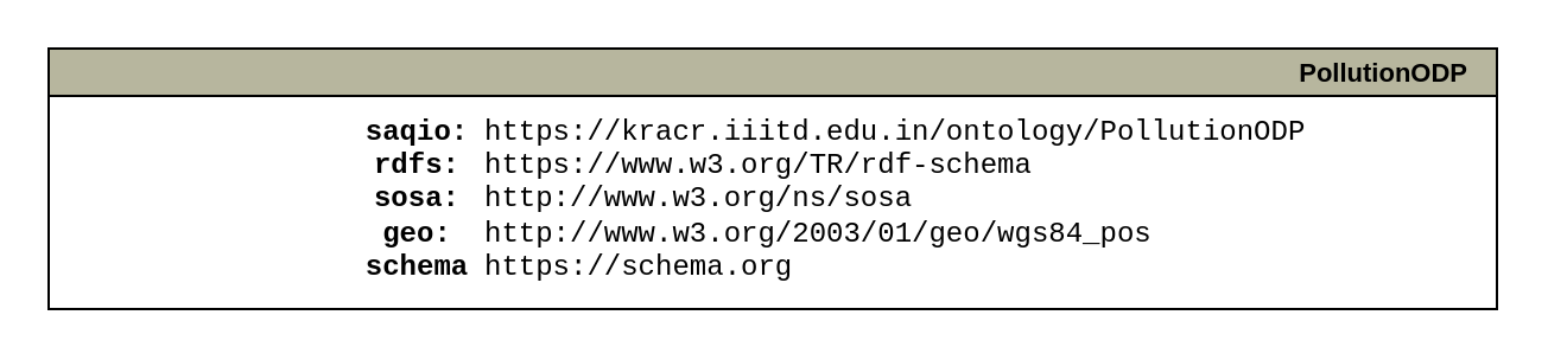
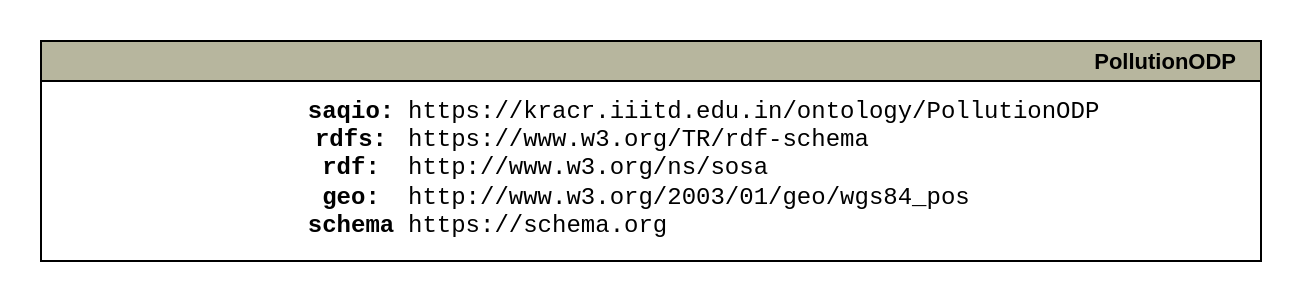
- <mxCell id="3" value="&lt;b&gt;saqio:&lt;/b&gt;&lt;b&gt;&lt;br&gt;&lt;/b&gt;&lt;b&gt;rdfs:&lt;br&gt;&lt;/b&gt;&lt;b style=&quot;border-color: var(--border-color);&quot;&gt;sosa:&lt;/b&gt;&lt;b&gt;&lt;br&gt;geo:&lt;br&gt;schema&lt;br&gt;&lt;/b&gt;" style="text;html=1;align=center;verticalAlign=middle;resizable=0;points=[];autosize=1;fontFamily=Courier New;" vertex="1" parent="2"><mxGeometry x="119.996" y="19" width="70" height="90" as="geometry" /></mxCell>
+ <mxCell id="3" value="&lt;b&gt;saqio:&lt;/b&gt;&lt;b&gt;&lt;br&gt;&lt;/b&gt;&lt;b&gt;rdfs:&lt;br&gt;&lt;/b&gt;&lt;b style=&quot;border-color: var(--border-color);&quot;&gt;rdf:&lt;/b&gt;&lt;b&gt;&lt;br&gt;geo:&lt;br&gt;schema&lt;br&gt;&lt;/b&gt;" style="text;html=1;align=center;verticalAlign=middle;resizable=0;points=[];autosize=1;fontFamily=Courier New;" vertex="1" parent="2"><mxGeometry x="119.996" y="19" width="70" height="90" as="geometry" /></mxCell>
